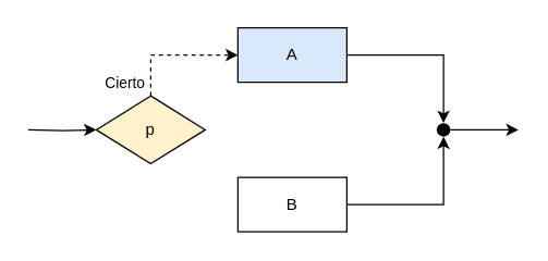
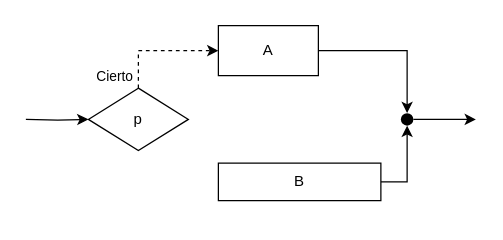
- <mxCell id="7" value="A" style="rounded=0;whiteSpace=wrap;html=1;fillColor=#dae8fc;" parent="1" vertex="1"><mxGeometry x="174" y="20" width="80" height="40" as="geometry" /></mxCell>
+ <mxCell id="7" value="A" style="rounded=0;whiteSpace=wrap;html=1;" parent="1" vertex="1"><mxGeometry x="174" y="20" width="80" height="40" as="geometry" /></mxCell>
- <mxCell id="5" value="p" style="rhombus;whiteSpace=wrap;html=1;fillColor=#fff2cc;" parent="1" vertex="1"><mxGeometry x="70" y="70" width="80" height="50" as="geometry" /></mxCell>
+ <mxCell id="5" value="p" style="rhombus;whiteSpace=wrap;html=1;" parent="1" vertex="1"><mxGeometry x="70" y="70" width="80" height="50" as="geometry" /></mxCell>
- <mxCell id="9" value="B" style="rounded=0;whiteSpace=wrap;html=1;" parent="1" vertex="1"><mxGeometry x="174" y="130" width="80" height="40" as="geometry" /></mxCell>
+ <mxCell id="9" value="B" style="rounded=0;whiteSpace=wrap;html=1;" parent="1" vertex="1"><mxGeometry x="174" y="130" width="130" height="30" as="geometry" /></mxCell>
